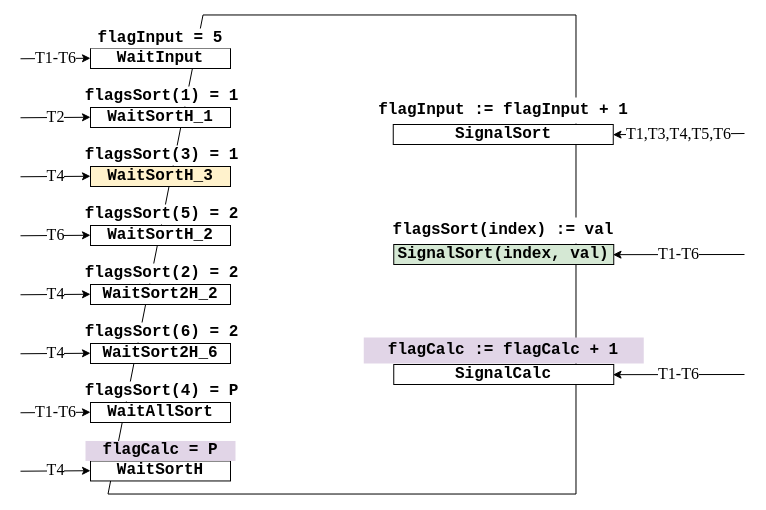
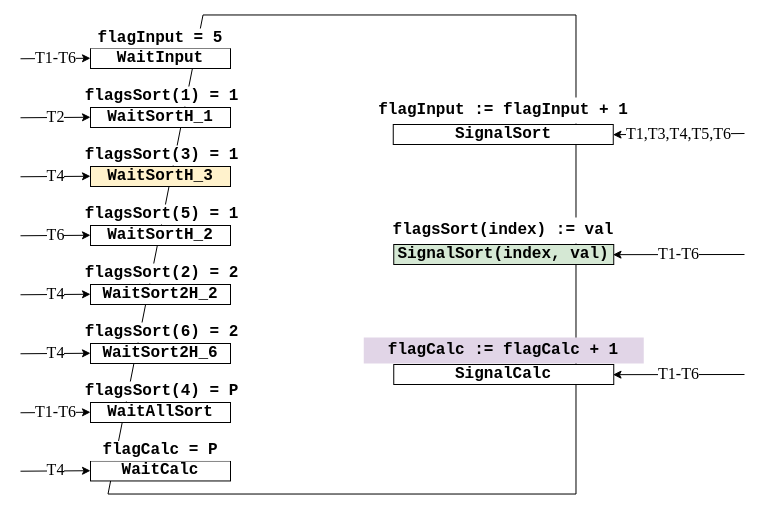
- <mxCell id="18" value="flagsSort(5) = 2" style="rounded=0;whiteSpace=wrap;html=1;fontFamily=Courier New;fontSize=16;fontStyle=1;strokeColor=none;fillColor=#ffffff;" vertex="1" parent="15"><mxGeometry x="59" width="165" height="20" as="geometry" /></mxCell>
+ <mxCell id="18" value="flagsSort(5) = 1" style="rounded=0;whiteSpace=wrap;html=1;fontFamily=Courier New;fontSize=16;fontStyle=1;strokeColor=none;fillColor=#ffffff;" vertex="1" parent="15"><mxGeometry x="59" width="165" height="20" as="geometry" /></mxCell>
- <mxCell id="30" value="flagCalc = P" style="rounded=0;whiteSpace=wrap;html=1;fontFamily=Courier New;fontSize=16;fontStyle=1;strokeColor=none;fillColor=#e1d5e7;" vertex="1" parent="27"><mxGeometry x="65" width="150" height="20" as="geometry" /></mxCell>
+ <mxCell id="30" value="flagCalc = P" style="rounded=0;whiteSpace=wrap;html=1;fontFamily=Courier New;fontSize=16;fontStyle=1;strokeColor=none;fillColor=#ffffff;" vertex="1" parent="27"><mxGeometry x="65" width="150" height="20" as="geometry" /></mxCell>
- <mxCell id="28" value="WaitSortH" style="rounded=0;whiteSpace=wrap;html=1;fontFamily=Courier New;fontSize=16;fontStyle=1" vertex="1" parent="27"><mxGeometry x="70" y="20" width="140" height="20" as="geometry" /></mxCell>
+ <mxCell id="28" value="WaitCalc" style="rounded=0;whiteSpace=wrap;html=1;fontFamily=Courier New;fontSize=16;fontStyle=1" vertex="1" parent="27"><mxGeometry x="70" y="20" width="140" height="20" as="geometry" /></mxCell>
